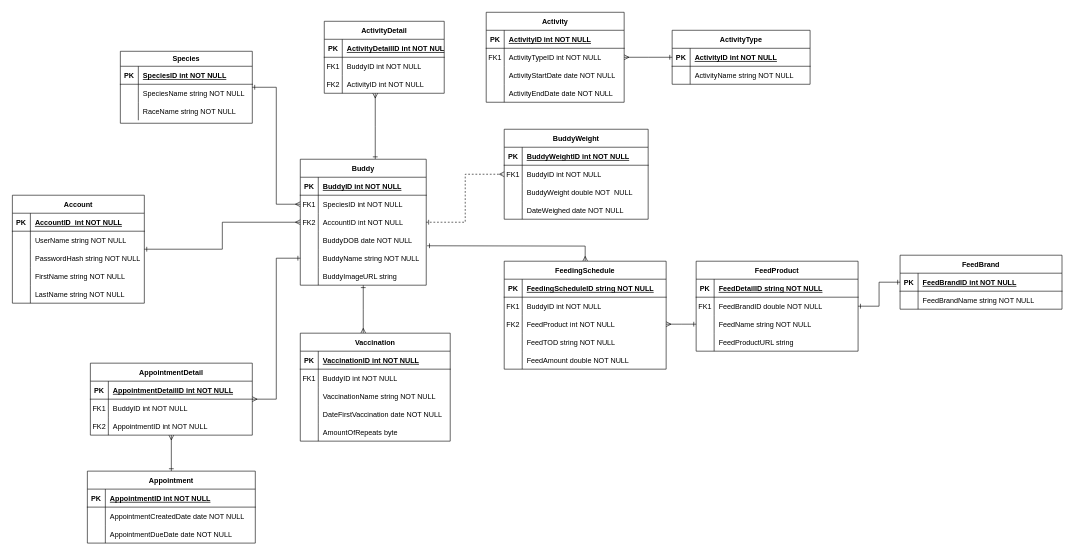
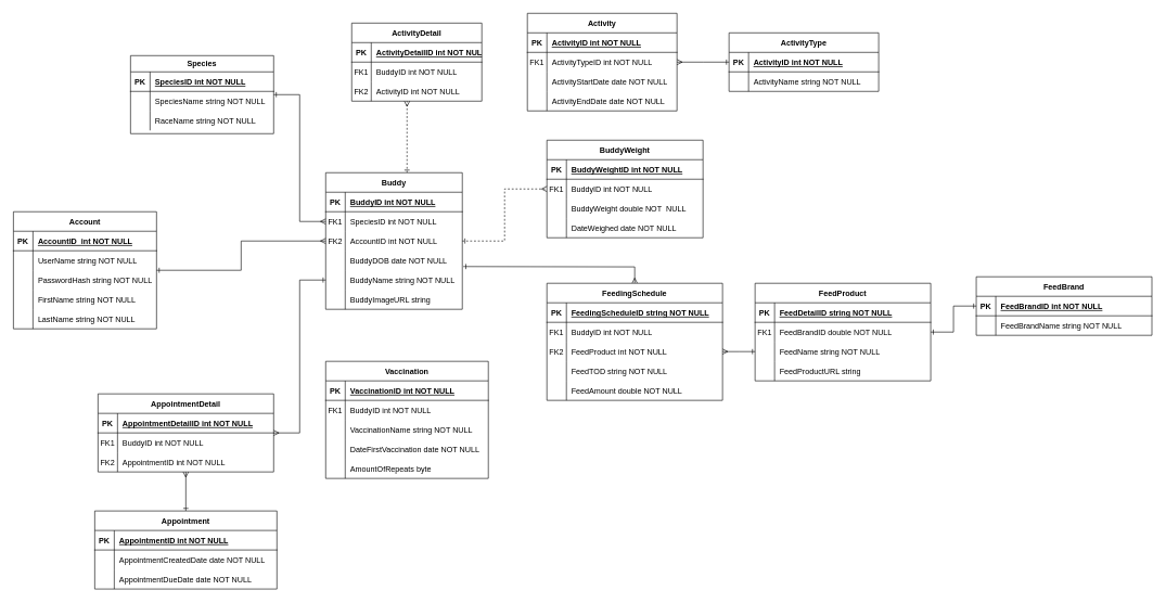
- <mxCell id="3" value="" style="edgeStyle=elbowEdgeStyle;rounded=0;orthogonalLoop=1;jettySize=auto;html=1;startArrow=ERone;startFill=0;endArrow=ERmany;endFill=0;" parent="1" source="8" target="54" edge="1"><mxGeometry relative="1" as="geometry" /></mxCell>
+ <mxCell id="3" value="" style="edgeStyle=elbowEdgeStyle;rounded=0;orthogonalLoop=1;jettySize=auto;html=1;startArrow=ERone;startFill=0;endArrow=ERmany;endFill=0;dashed=1;" parent="1" source="8" target="54" edge="1"><mxGeometry relative="1" as="geometry" /></mxCell>
- <mxCell id="7" value="" style="edgeStyle=elbowEdgeStyle;rounded=0;orthogonalLoop=1;jettySize=auto;html=1;startArrow=ERone;startFill=0;endArrow=ERmany;endFill=0;" edge="1" parent="1" source="8" target="157"><mxGeometry relative="1" as="geometry" /></mxCell>
